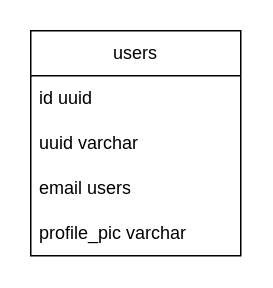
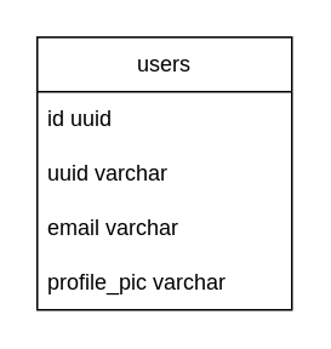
- <mxCell id="5" value="email users" style="text;strokeColor=none;fillColor=none;align=left;verticalAlign=middle;spacingLeft=4;spacingRight=4;overflow=hidden;points=[[0,0.5],[1,0.5]];portConstraint=eastwest;rotatable=0;whiteSpace=wrap;html=1;" vertex="1" parent="2"><mxGeometry y="90" width="140" height="30" as="geometry" /></mxCell>
+ <mxCell id="5" value="email varchar" style="text;strokeColor=none;fillColor=none;align=left;verticalAlign=middle;spacingLeft=4;spacingRight=4;overflow=hidden;points=[[0,0.5],[1,0.5]];portConstraint=eastwest;rotatable=0;whiteSpace=wrap;html=1;" vertex="1" parent="2"><mxGeometry y="90" width="140" height="30" as="geometry" /></mxCell>
